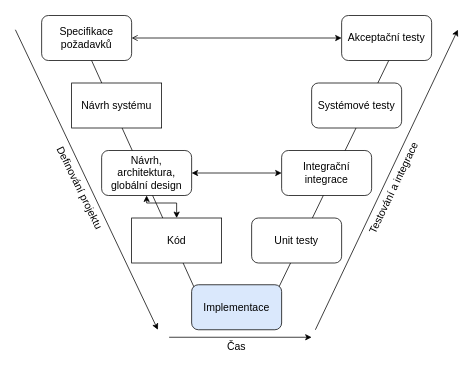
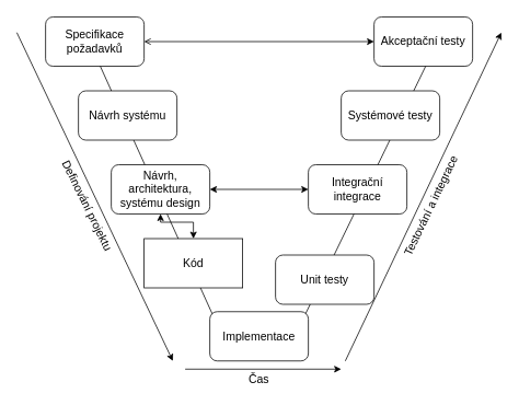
- <mxCell id="6" value="Návrh systému" style="whiteSpace=wrap;html=1;fontSize=14;rounded=0;" parent="1" vertex="1"><mxGeometry x="95" y="110" width="120" height="60" as="geometry" /></mxCell>
+ <mxCell id="6" value="Návrh systému" style="rounded=1;whiteSpace=wrap;html=1;fontSize=14;" parent="1" vertex="1"><mxGeometry x="95" y="110" width="120" height="60" as="geometry" /></mxCell>
- <mxCell id="8" value="Návrh, architektura, globální design" style="rounded=1;whiteSpace=wrap;html=1;fontSize=14;" parent="1" vertex="1"><mxGeometry x="135" y="200" width="120" height="60" as="geometry" /></mxCell>
+ <mxCell id="8" value="Návrh, architektura, systému design" style="rounded=1;whiteSpace=wrap;html=1;fontSize=14;" parent="1" vertex="1"><mxGeometry x="135" y="200" width="120" height="60" as="geometry" /></mxCell>
- <mxCell id="11" value="Unit testy" style="rounded=1;whiteSpace=wrap;html=1;fontSize=14;" parent="1" vertex="1"><mxGeometry x="335" y="290" width="120" height="60" as="geometry" /></mxCell>
+ <mxCell id="11" value="Unit testy" style="rounded=1;whiteSpace=wrap;html=1;fontSize=14;" parent="1" vertex="1"><mxGeometry x="335" y="310" width="120" height="60" as="geometry" /></mxCell>
- <mxCell id="21" value="Implementace" style="rounded=1;whiteSpace=wrap;html=1;fontSize=14;fillColor=#dae8fc;" parent="1" vertex="1"><mxGeometry x="255" y="379" width="120" height="60" as="geometry" /></mxCell>
+ <mxCell id="21" value="Implementace" style="rounded=1;whiteSpace=wrap;html=1;fontSize=14;" parent="1" vertex="1"><mxGeometry x="255" y="379" width="120" height="60" as="geometry" /></mxCell>
